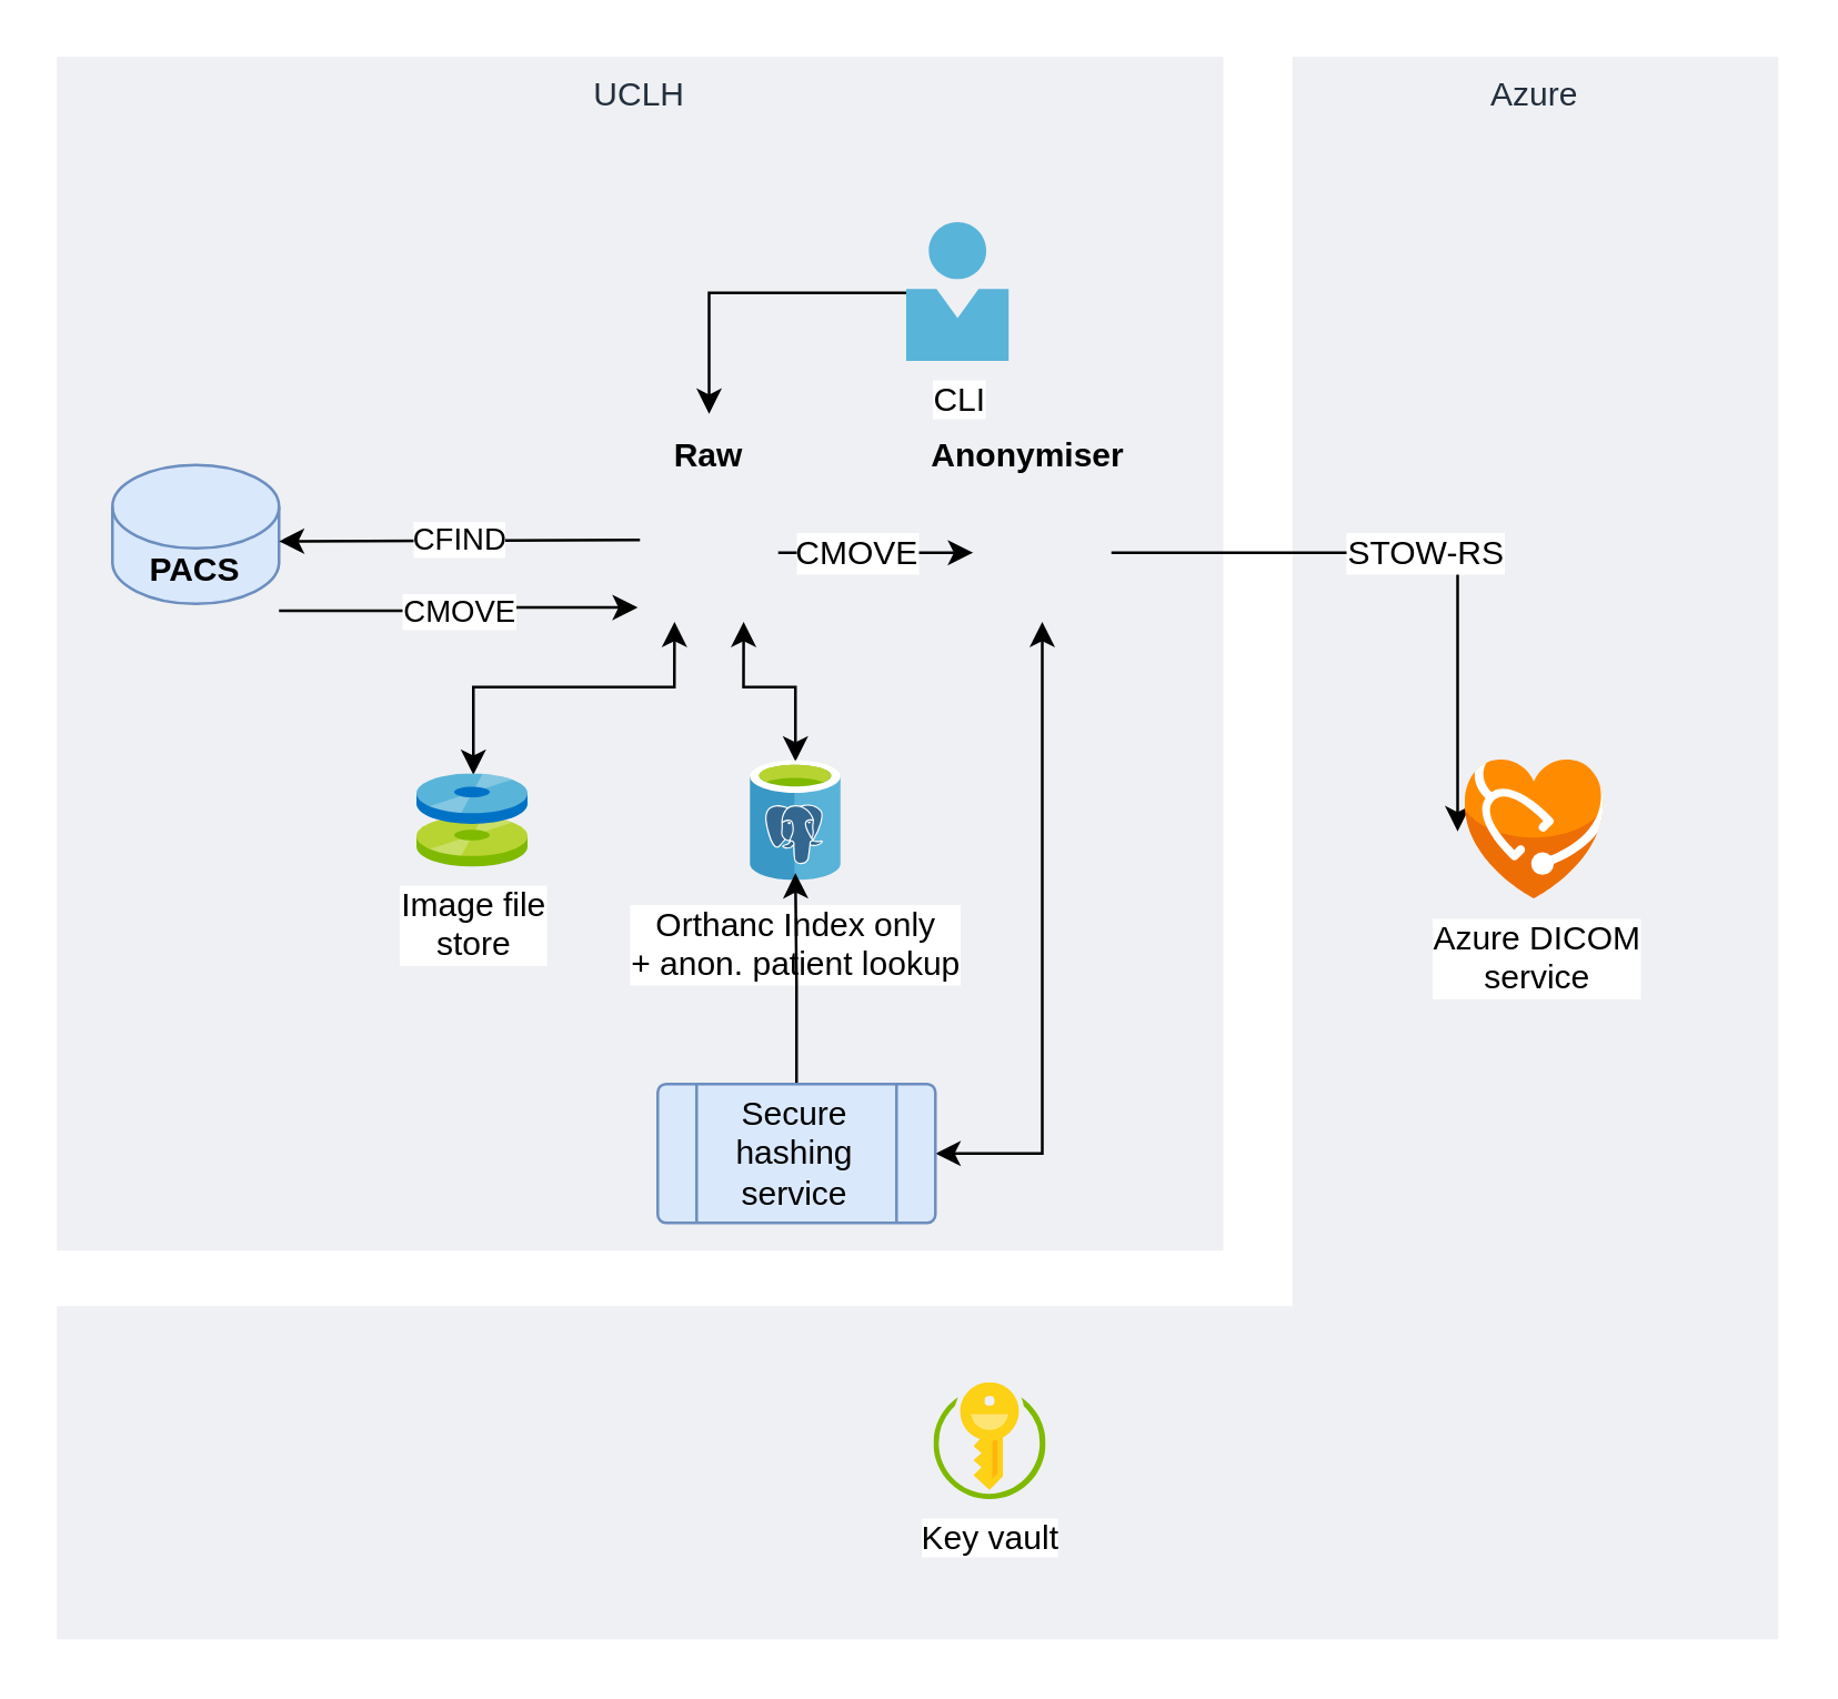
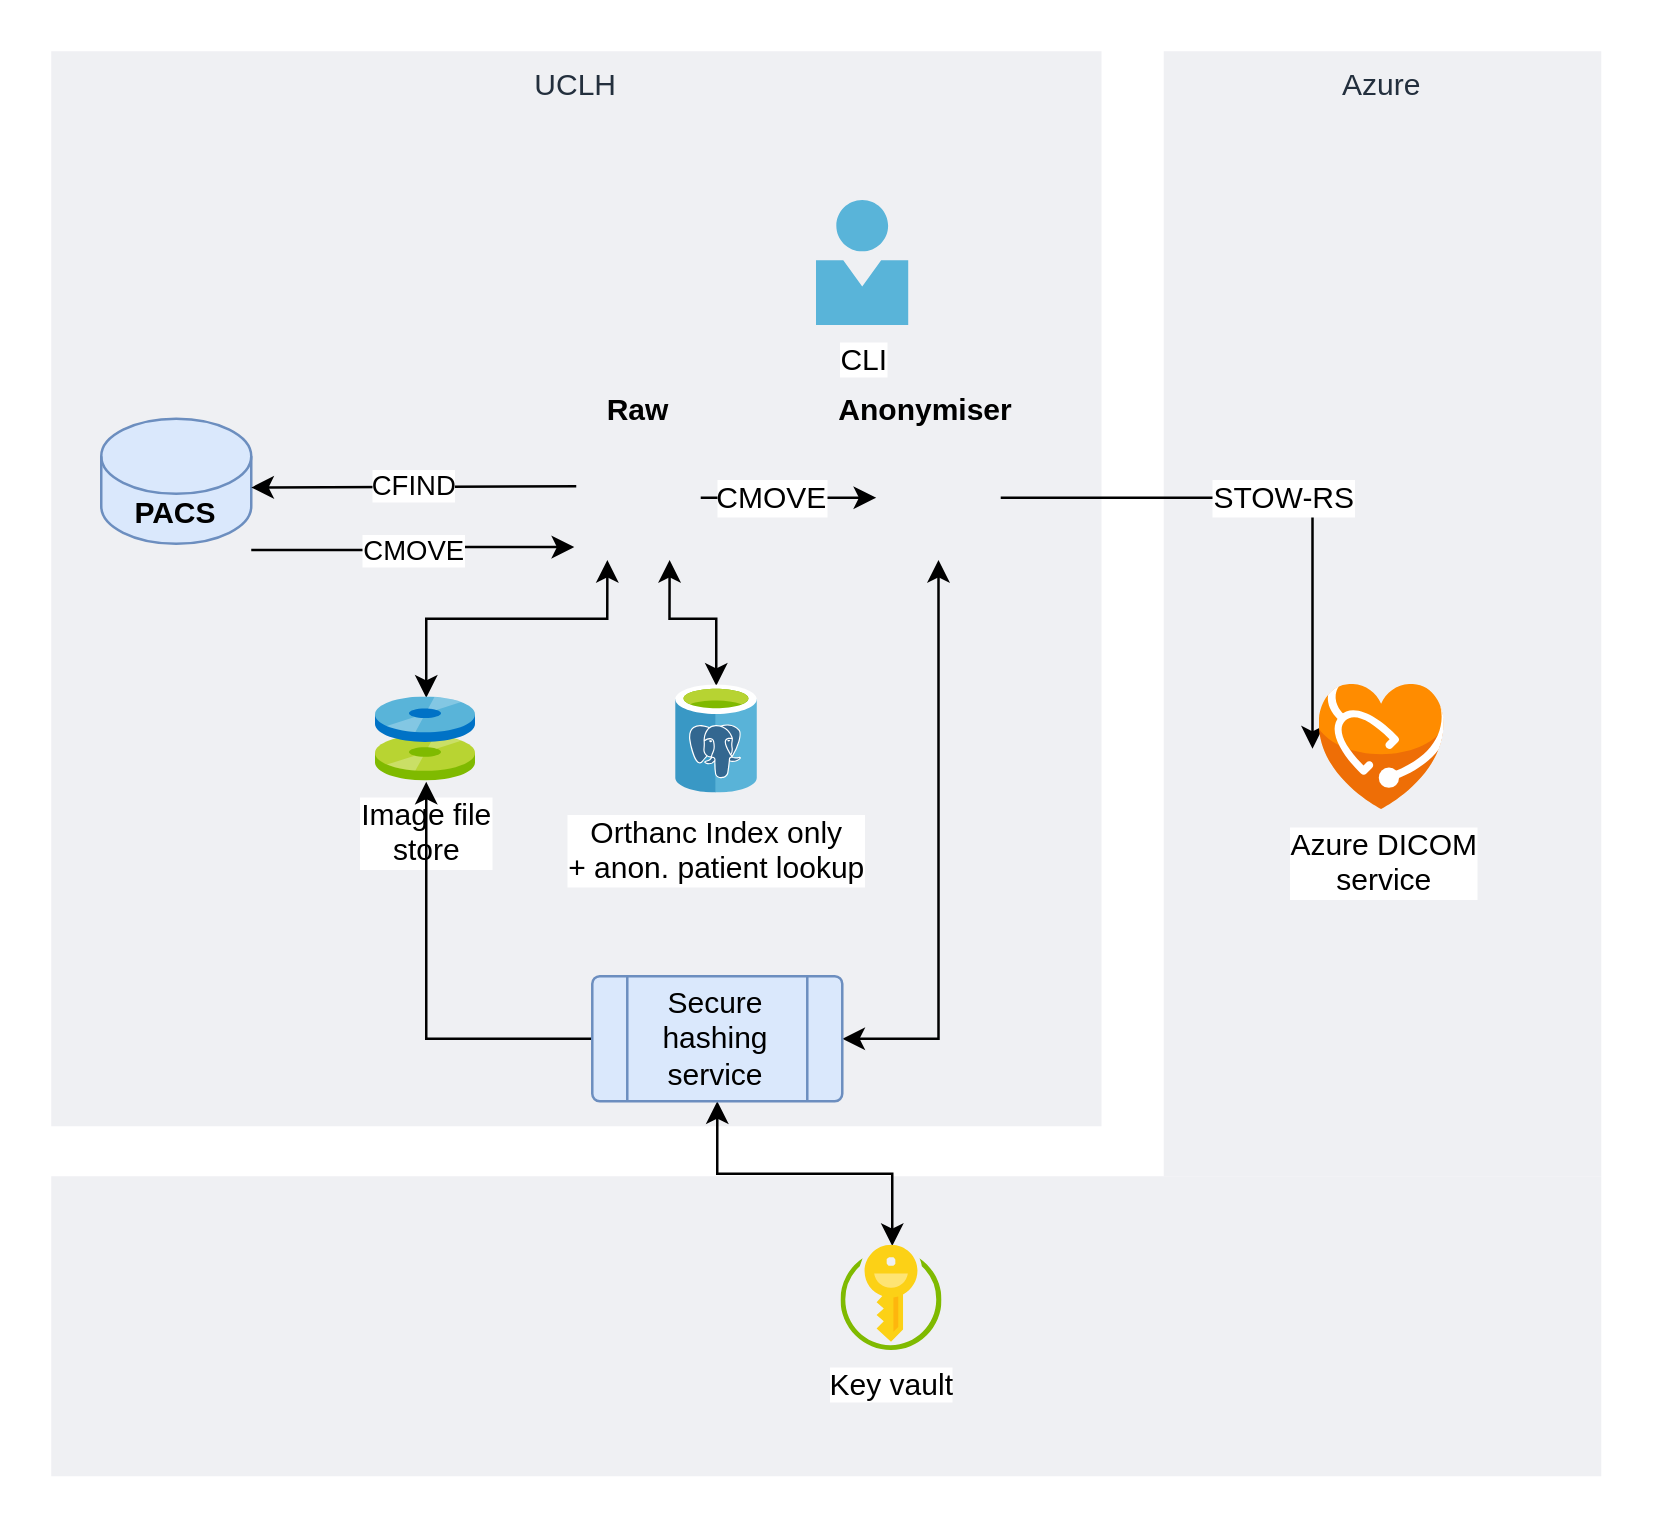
- <mxCell id="20" style="edgeStyle=orthogonalEdgeStyle;rounded=0;orthogonalLoop=1;jettySize=auto;html=1;fontSize=12;startArrow=none;startFill=0;" parent="1" source="21" target="18" edge="1"><mxGeometry relative="1" as="geometry" /></mxCell>
- <mxCell id="25" style="edgeStyle=orthogonalEdgeStyle;rounded=0;orthogonalLoop=1;jettySize=auto;html=1;entryX=0.487;entryY=0.931;entryDx=0;entryDy=0;entryPerimeter=0;fontSize=12;startArrow=none;startFill=0;endArrow=classic;endFill=1;" parent="1" source="26" target="11" edge="1"><mxGeometry relative="1" as="geometry" /></mxCell>
+ <mxCell id="25" style="edgeStyle=orthogonalEdgeStyle;rounded=0;orthogonalLoop=1;jettySize=auto;html=1;fontSize=12;startArrow=none;startFill=0;endArrow=classic;endFill=1;" parent="1" source="26" target="13" edge="1"><mxGeometry relative="1" as="geometry" /></mxCell>
+ <mxCell id="22" style="edgeStyle=orthogonalEdgeStyle;rounded=0;orthogonalLoop=1;jettySize=auto;html=1;entryX=0.5;entryY=1;entryDx=0;entryDy=0;fontSize=12;startArrow=classic;startFill=1;" parent="1" source="23" target="26" edge="1"><mxGeometry relative="1" as="geometry" /></mxCell>
